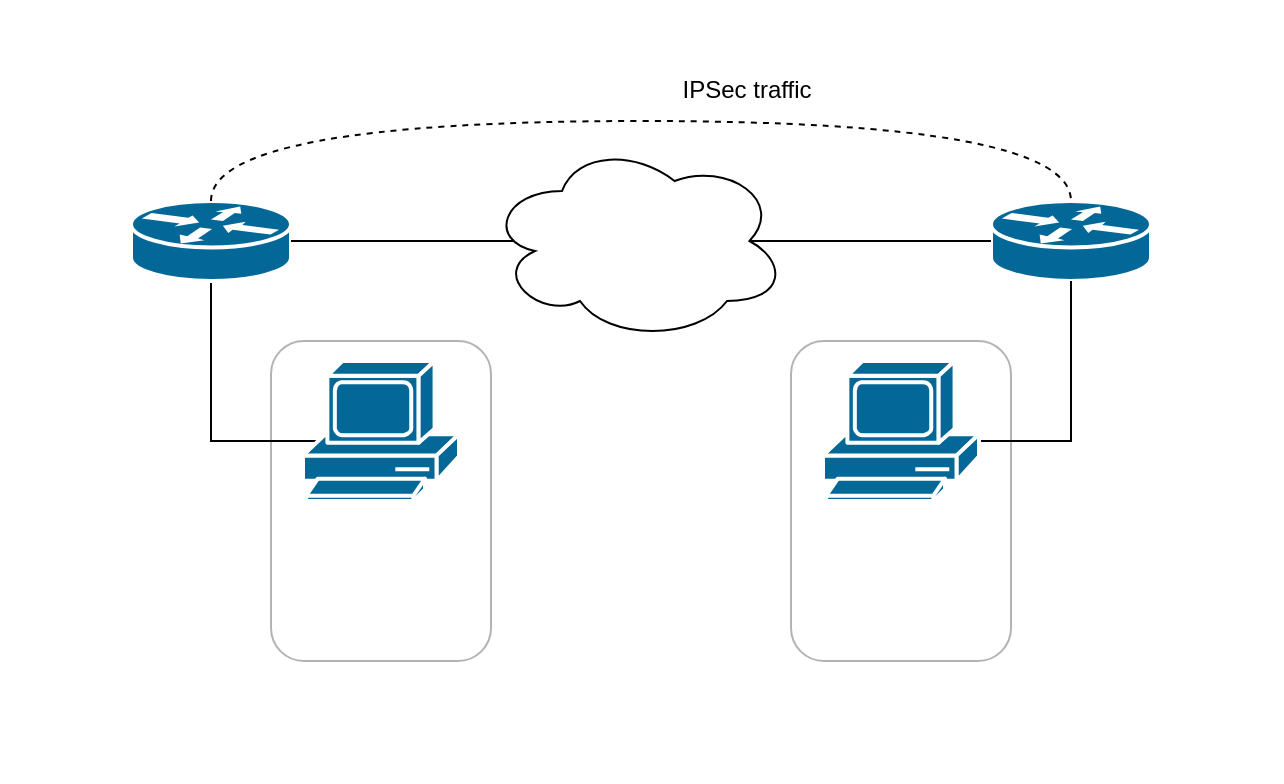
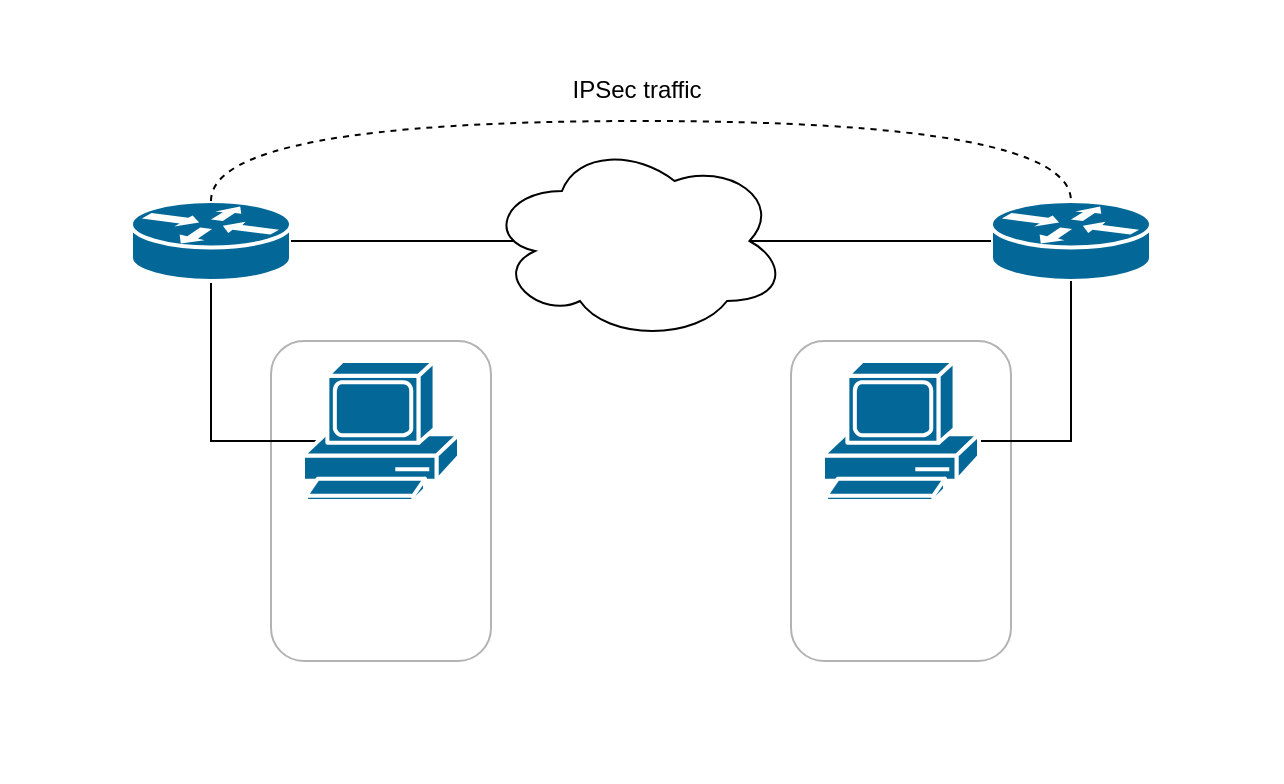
- <mxCell id="12" value="IPSec traffic" style="text;html=1;align=center;verticalAlign=middle;resizable=0;points=[];autosize=1;strokeColor=none;fillColor=none;" vertex="1" parent="1"><mxGeometry x="328" y="30" width="90" height="30" as="geometry" /></mxCell>
+ <mxCell id="12" value="IPSec traffic" style="text;html=1;align=center;verticalAlign=middle;resizable=0;points=[];autosize=1;strokeColor=none;fillColor=none;" vertex="1" parent="1"><mxGeometry x="273" y="30" width="90" height="30" as="geometry" /></mxCell>
